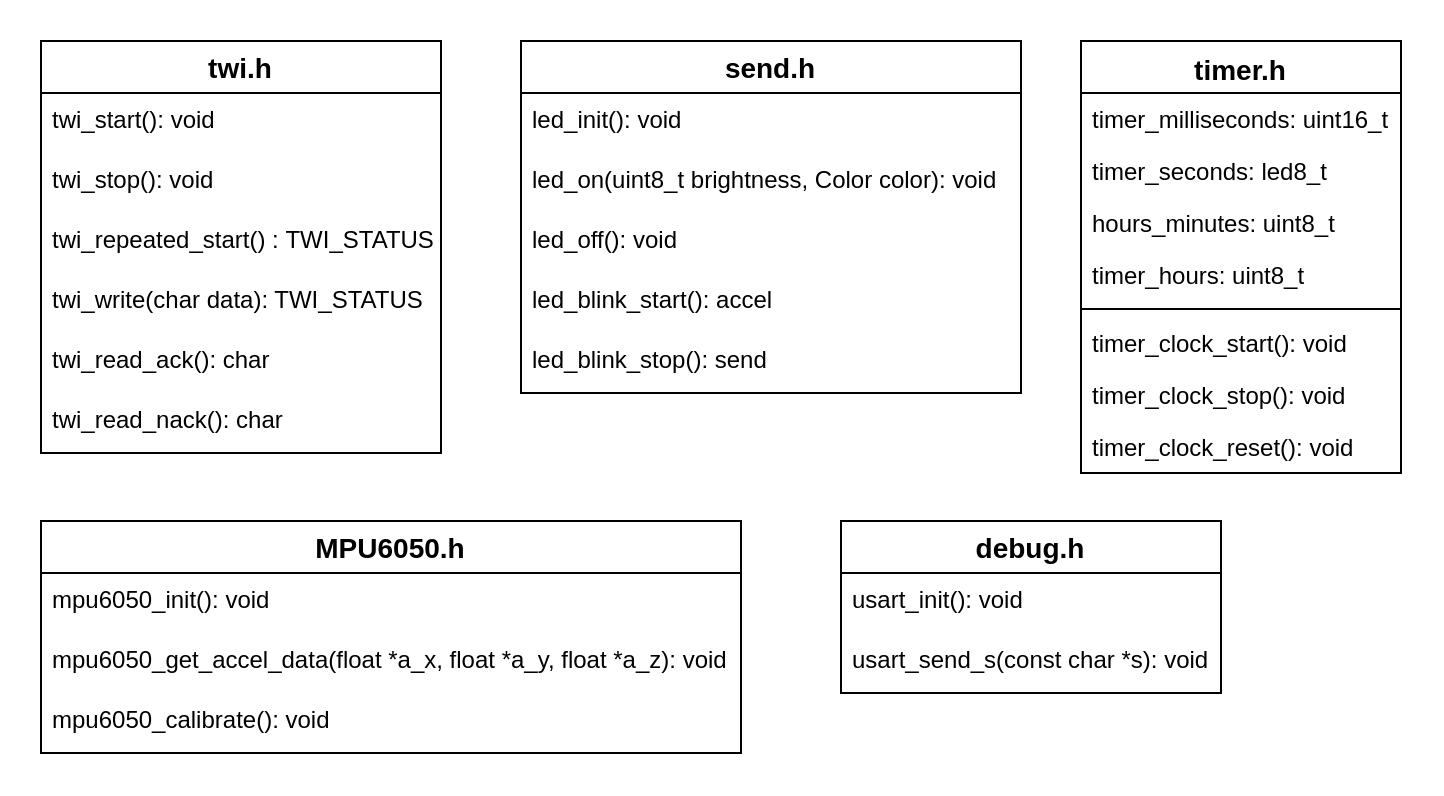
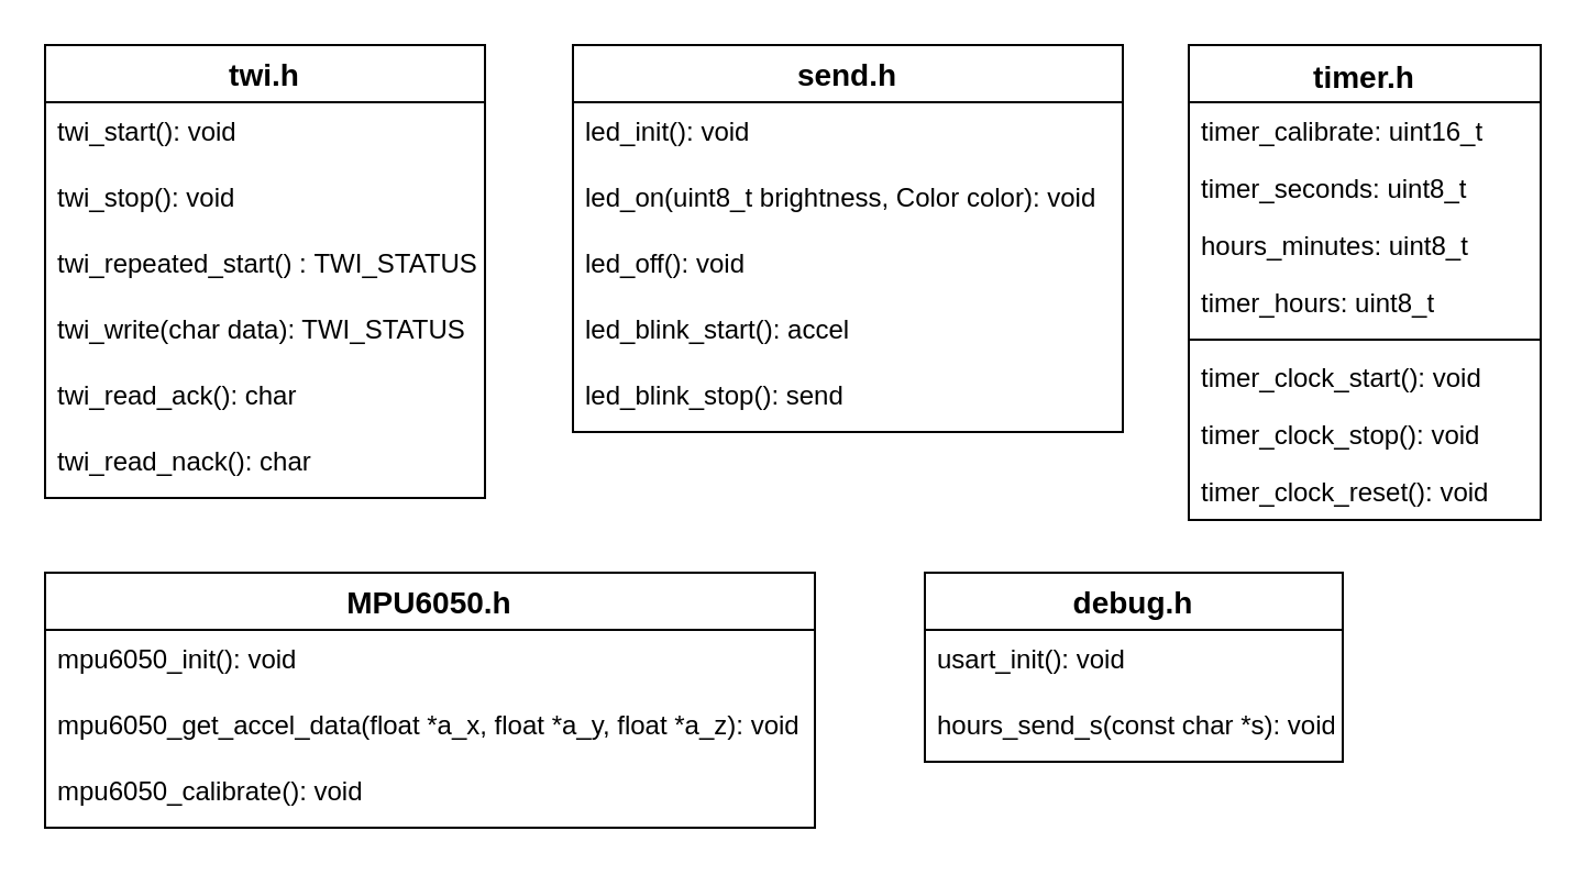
- <mxCell id="16" value="timer_milliseconds: uint16_t" style="text;strokeColor=none;fillColor=none;align=left;verticalAlign=top;spacingLeft=4;spacingRight=4;overflow=hidden;rotatable=0;points=[[0,0.5],[1,0.5]];portConstraint=eastwest;" vertex="1" parent="15"><mxGeometry y="26" width="160" height="26" as="geometry" /></mxCell>
+ <mxCell id="16" value="timer_calibrate: uint16_t" style="text;strokeColor=none;fillColor=none;align=left;verticalAlign=top;spacingLeft=4;spacingRight=4;overflow=hidden;rotatable=0;points=[[0,0.5],[1,0.5]];portConstraint=eastwest;" vertex="1" parent="15"><mxGeometry y="26" width="160" height="26" as="geometry" /></mxCell>
- <mxCell id="17" value="timer_seconds: led8_t" style="text;strokeColor=none;fillColor=none;align=left;verticalAlign=top;spacingLeft=4;spacingRight=4;overflow=hidden;rotatable=0;points=[[0,0.5],[1,0.5]];portConstraint=eastwest;" vertex="1" parent="15"><mxGeometry y="52" width="160" height="26" as="geometry" /></mxCell>
+ <mxCell id="17" value="timer_seconds: uint8_t" style="text;strokeColor=none;fillColor=none;align=left;verticalAlign=top;spacingLeft=4;spacingRight=4;overflow=hidden;rotatable=0;points=[[0,0.5],[1,0.5]];portConstraint=eastwest;" vertex="1" parent="15"><mxGeometry y="52" width="160" height="26" as="geometry" /></mxCell>
- <mxCell id="30" value="usart_send_s(const char *s): void" style="text;strokeColor=none;fillColor=none;spacingLeft=4;spacingRight=4;overflow=hidden;rotatable=0;points=[[0,0.5],[1,0.5]];portConstraint=eastwest;fontSize=12;" vertex="1" parent="28"><mxGeometry y="56" width="190" height="30" as="geometry" /></mxCell>
+ <mxCell id="30" value="hours_send_s(const char *s): void" style="text;strokeColor=none;fillColor=none;spacingLeft=4;spacingRight=4;overflow=hidden;rotatable=0;points=[[0,0.5],[1,0.5]];portConstraint=eastwest;fontSize=12;" vertex="1" parent="28"><mxGeometry y="56" width="190" height="30" as="geometry" /></mxCell>
